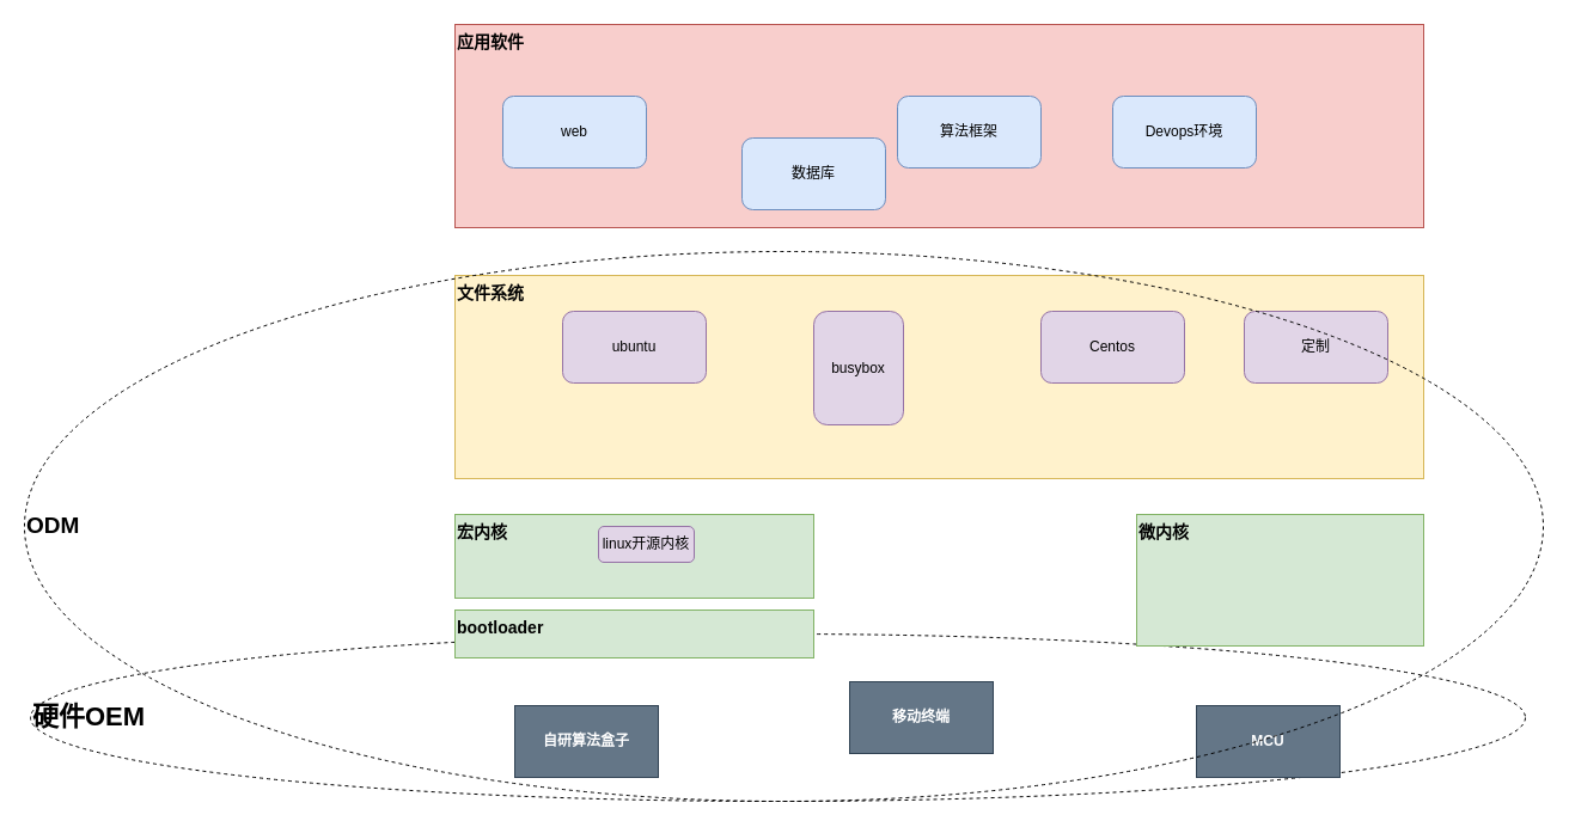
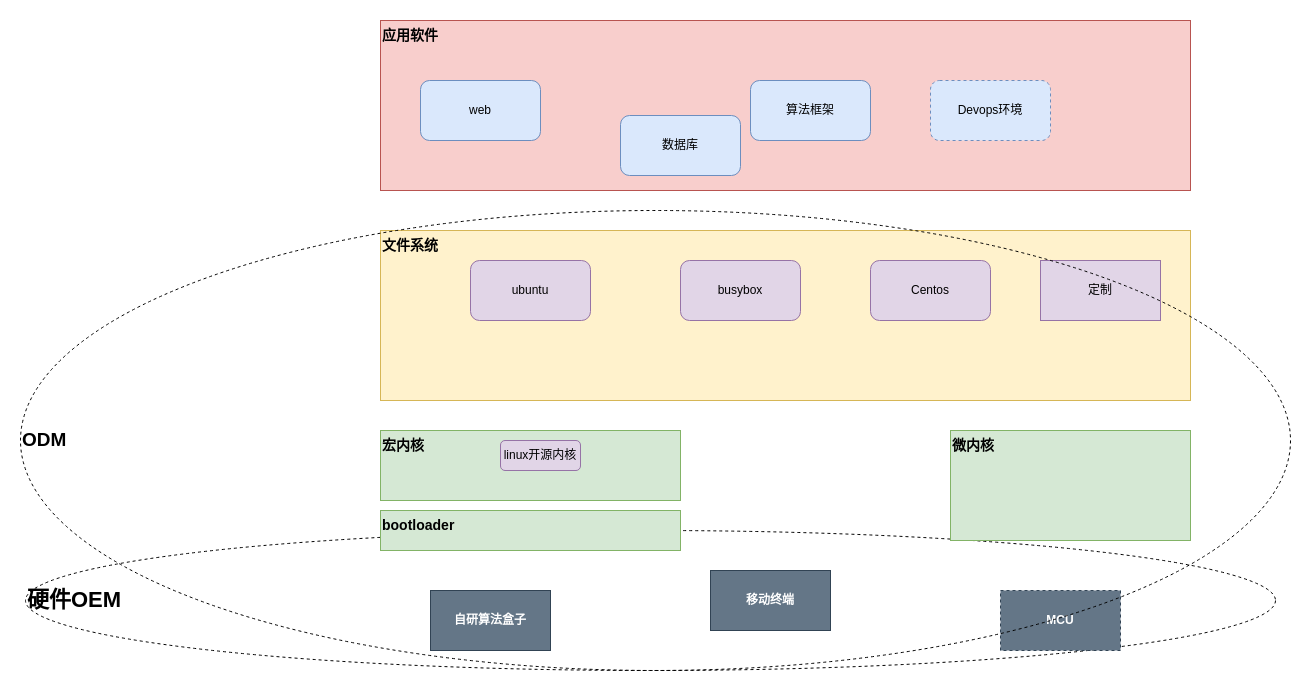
- <mxCell id="17" value="Devops环境" style="rounded=1;whiteSpace=wrap;html=1;align=center;fillColor=#dae8fc;strokeColor=#6c8ebf;" vertex="1" parent="1"><mxGeometry x="930" y="80" width="120" height="60" as="geometry" /></mxCell>
+ <mxCell id="17" value="Devops环境" style="rounded=1;whiteSpace=wrap;html=1;align=center;fillColor=#dae8fc;strokeColor=#6c8ebf;dashed=1;" vertex="1" parent="1"><mxGeometry x="930" y="80" width="120" height="60" as="geometry" /></mxCell>
- <mxCell id="9" value="定制" style="rounded=1;whiteSpace=wrap;html=1;align=center;fillColor=#e1d5e7;strokeColor=#9673a6;" vertex="1" parent="1"><mxGeometry x="1040" y="260" width="120" height="60" as="geometry" /></mxCell>
+ <mxCell id="9" value="定制" style="whiteSpace=wrap;html=1;align=center;fillColor=#e1d5e7;strokeColor=#9673a6;rounded=0;" vertex="1" parent="1"><mxGeometry x="1040" y="260" width="120" height="60" as="geometry" /></mxCell>
- <mxCell id="8" value="busybox" style="rounded=1;whiteSpace=wrap;html=1;align=center;fillColor=#e1d5e7;strokeColor=#9673a6;" vertex="1" parent="1"><mxGeometry x="680" y="260" width="75" height="95" as="geometry" /></mxCell>
+ <mxCell id="8" value="busybox" style="rounded=1;whiteSpace=wrap;html=1;align=center;fillColor=#e1d5e7;strokeColor=#9673a6;" vertex="1" parent="1"><mxGeometry x="680" y="260" width="120" height="60" as="geometry" /></mxCell>
- <mxCell id="18" value="MCU" style="rounded=0;whiteSpace=wrap;html=1;labelBackgroundColor=none;fillColor=#647687;strokeColor=#314354;fontColor=#ffffff;fontStyle=1" vertex="1" parent="1"><mxGeometry x="1000" y="590" width="120" height="60" as="geometry" /></mxCell>
+ <mxCell id="18" value="MCU" style="rounded=0;whiteSpace=wrap;html=1;labelBackgroundColor=none;fillColor=#647687;strokeColor=#314354;fontColor=#ffffff;fontStyle=1;dashed=1;" vertex="1" parent="1"><mxGeometry x="1000" y="590" width="120" height="60" as="geometry" /></mxCell>
